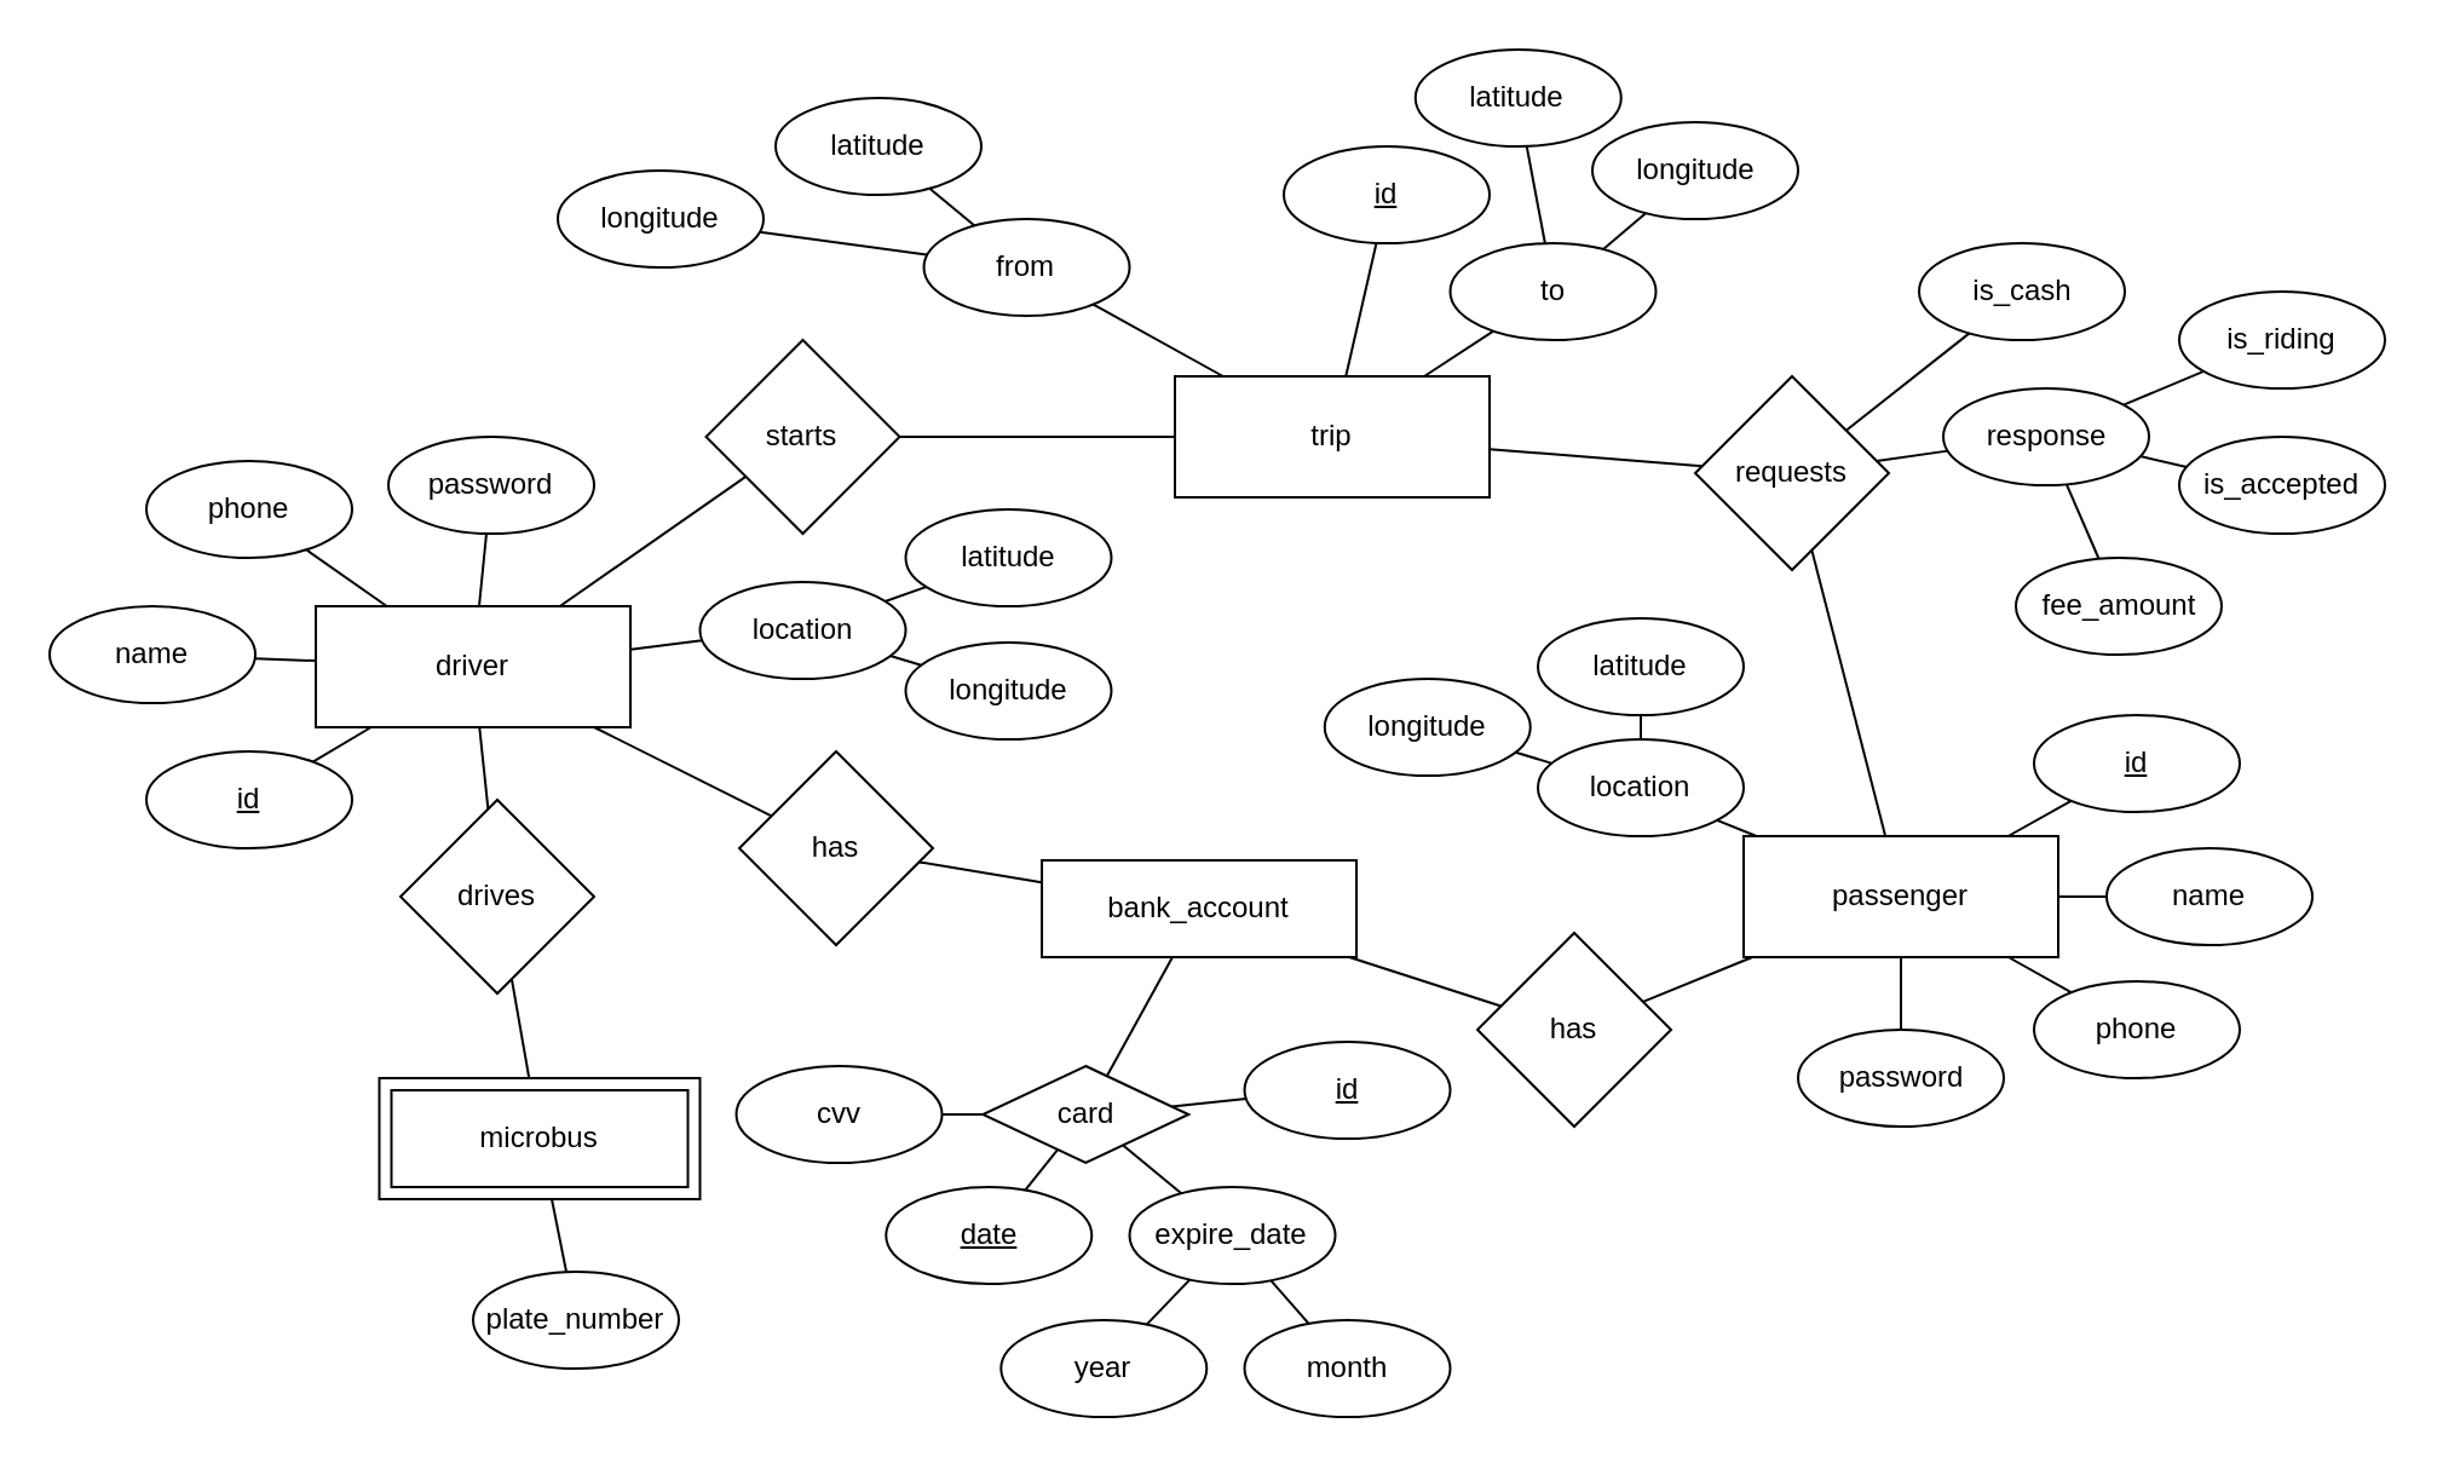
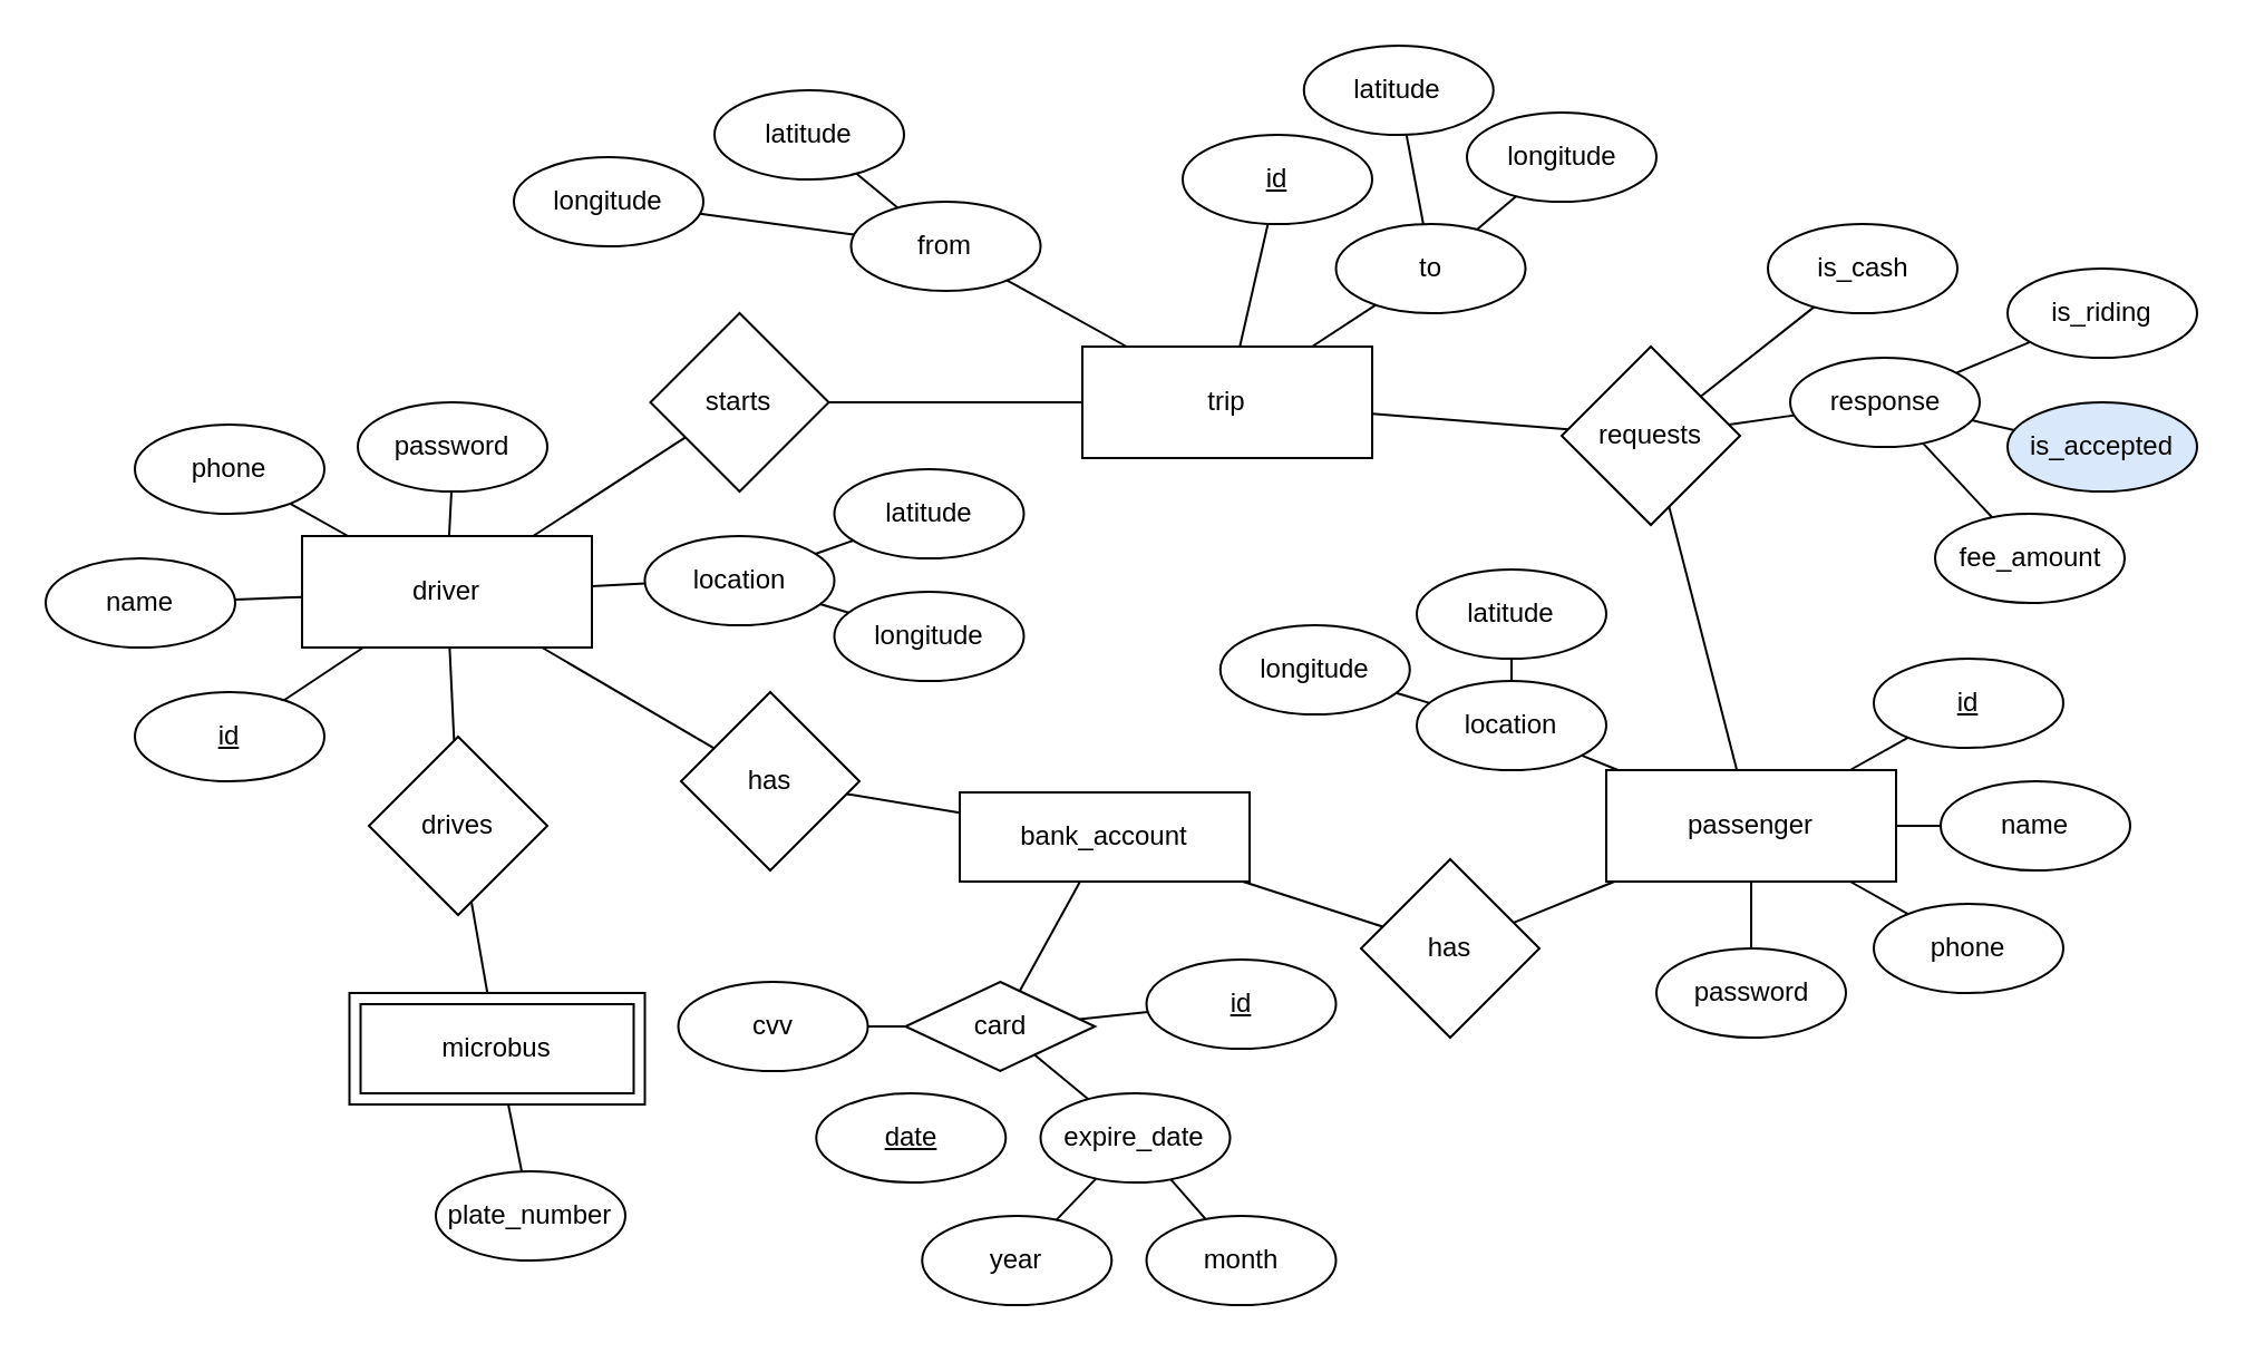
- <mxCell id="61" value="is_accepted" style="ellipse;whiteSpace=wrap;html=1;" parent="1" vertex="1"><mxGeometry x="900" y="180" width="85" height="40" as="geometry" /></mxCell>
+ <mxCell id="61" value="is_accepted" style="ellipse;whiteSpace=wrap;html=1;fillColor=#dae8fc;" parent="1" vertex="1"><mxGeometry x="900" y="180" width="85" height="40" as="geometry" /></mxCell>
- <mxCell id="62" value="fee_amount" style="ellipse;whiteSpace=wrap;html=1;" parent="1" vertex="1"><mxGeometry x="832.5" y="230" width="85" height="40" as="geometry" /></mxCell>
+ <mxCell id="62" value="fee_amount" style="ellipse;whiteSpace=wrap;html=1;" parent="1" vertex="1"><mxGeometry x="867.5" y="230" width="85" height="40" as="geometry" /></mxCell>
- <mxCell id="2" value="driver" style="rounded=0;whiteSpace=wrap;html=1;" parent="1" vertex="1"><mxGeometry x="130" y="250" width="130" height="50" as="geometry" /></mxCell>
+ <mxCell id="2" value="driver" style="rounded=0;whiteSpace=wrap;html=1;" parent="1" vertex="1"><mxGeometry x="135" y="240" width="130" height="50" as="geometry" /></mxCell>
- <mxCell id="41" value="" style="endArrow=none;html=1;rounded=0;" parent="1" source="40" target="28" edge="1"><mxGeometry width="50" height="50" relative="1" as="geometry"><mxPoint x="165.14" y="443" as="sourcePoint" /><mxPoint x="182.14" y="447" as="targetPoint" /></mxGeometry></mxCell>
